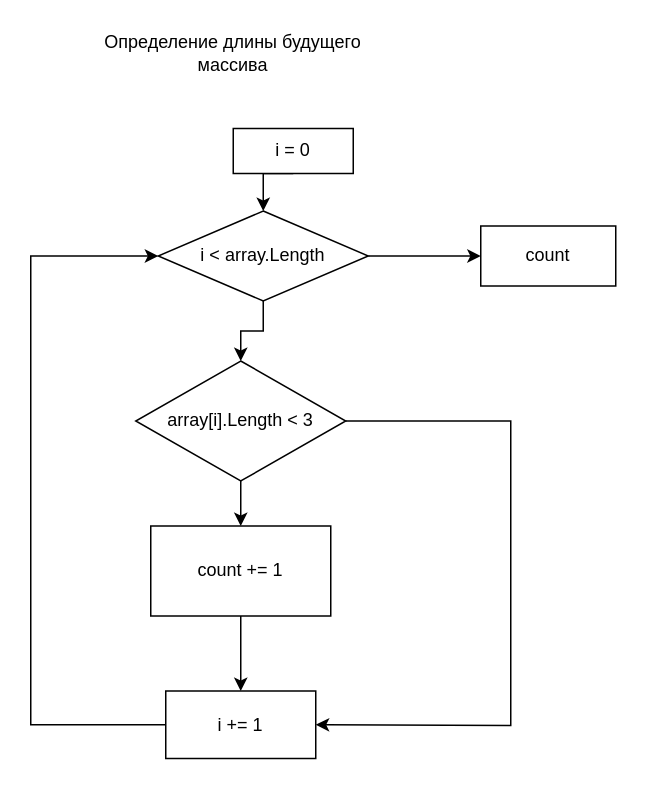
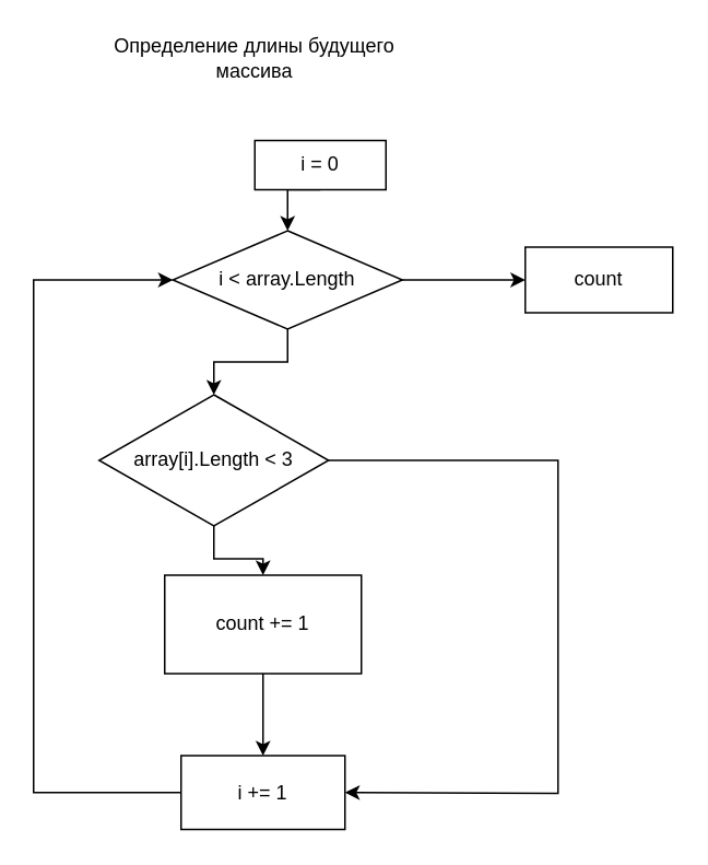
- <mxCell id="3" value="array[i].Length &amp;lt; 3" style="rhombus;whiteSpace=wrap;html=1;" parent="1" vertex="1"><mxGeometry x="90" y="240" width="140" height="80" as="geometry" /></mxCell>
+ <mxCell id="3" value="array[i].Length &amp;lt; 3" style="rhombus;whiteSpace=wrap;html=1;" parent="1" vertex="1"><mxGeometry x="60" y="240" width="140" height="80" as="geometry" /></mxCell>
